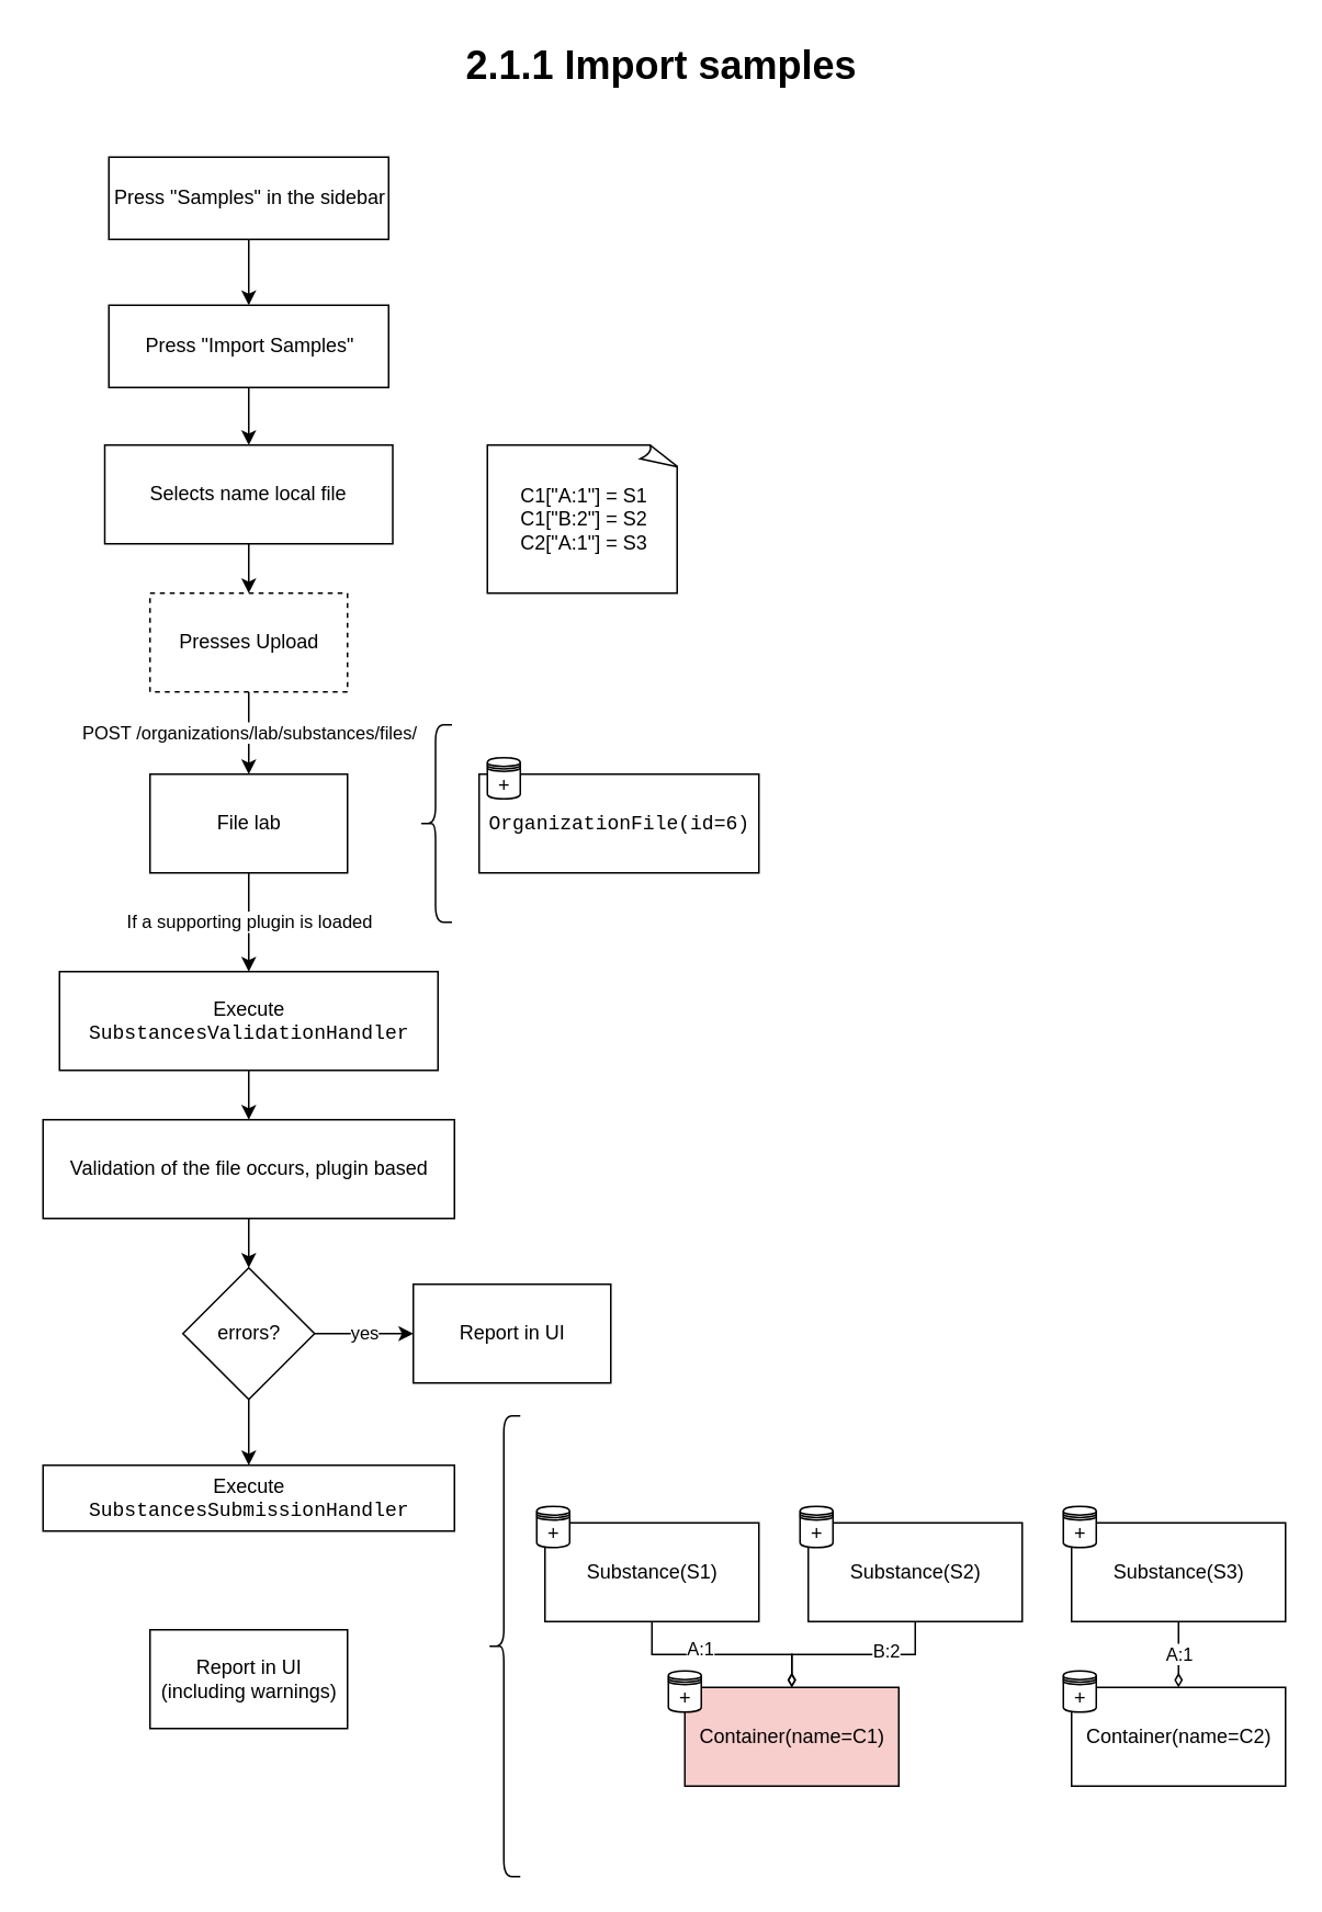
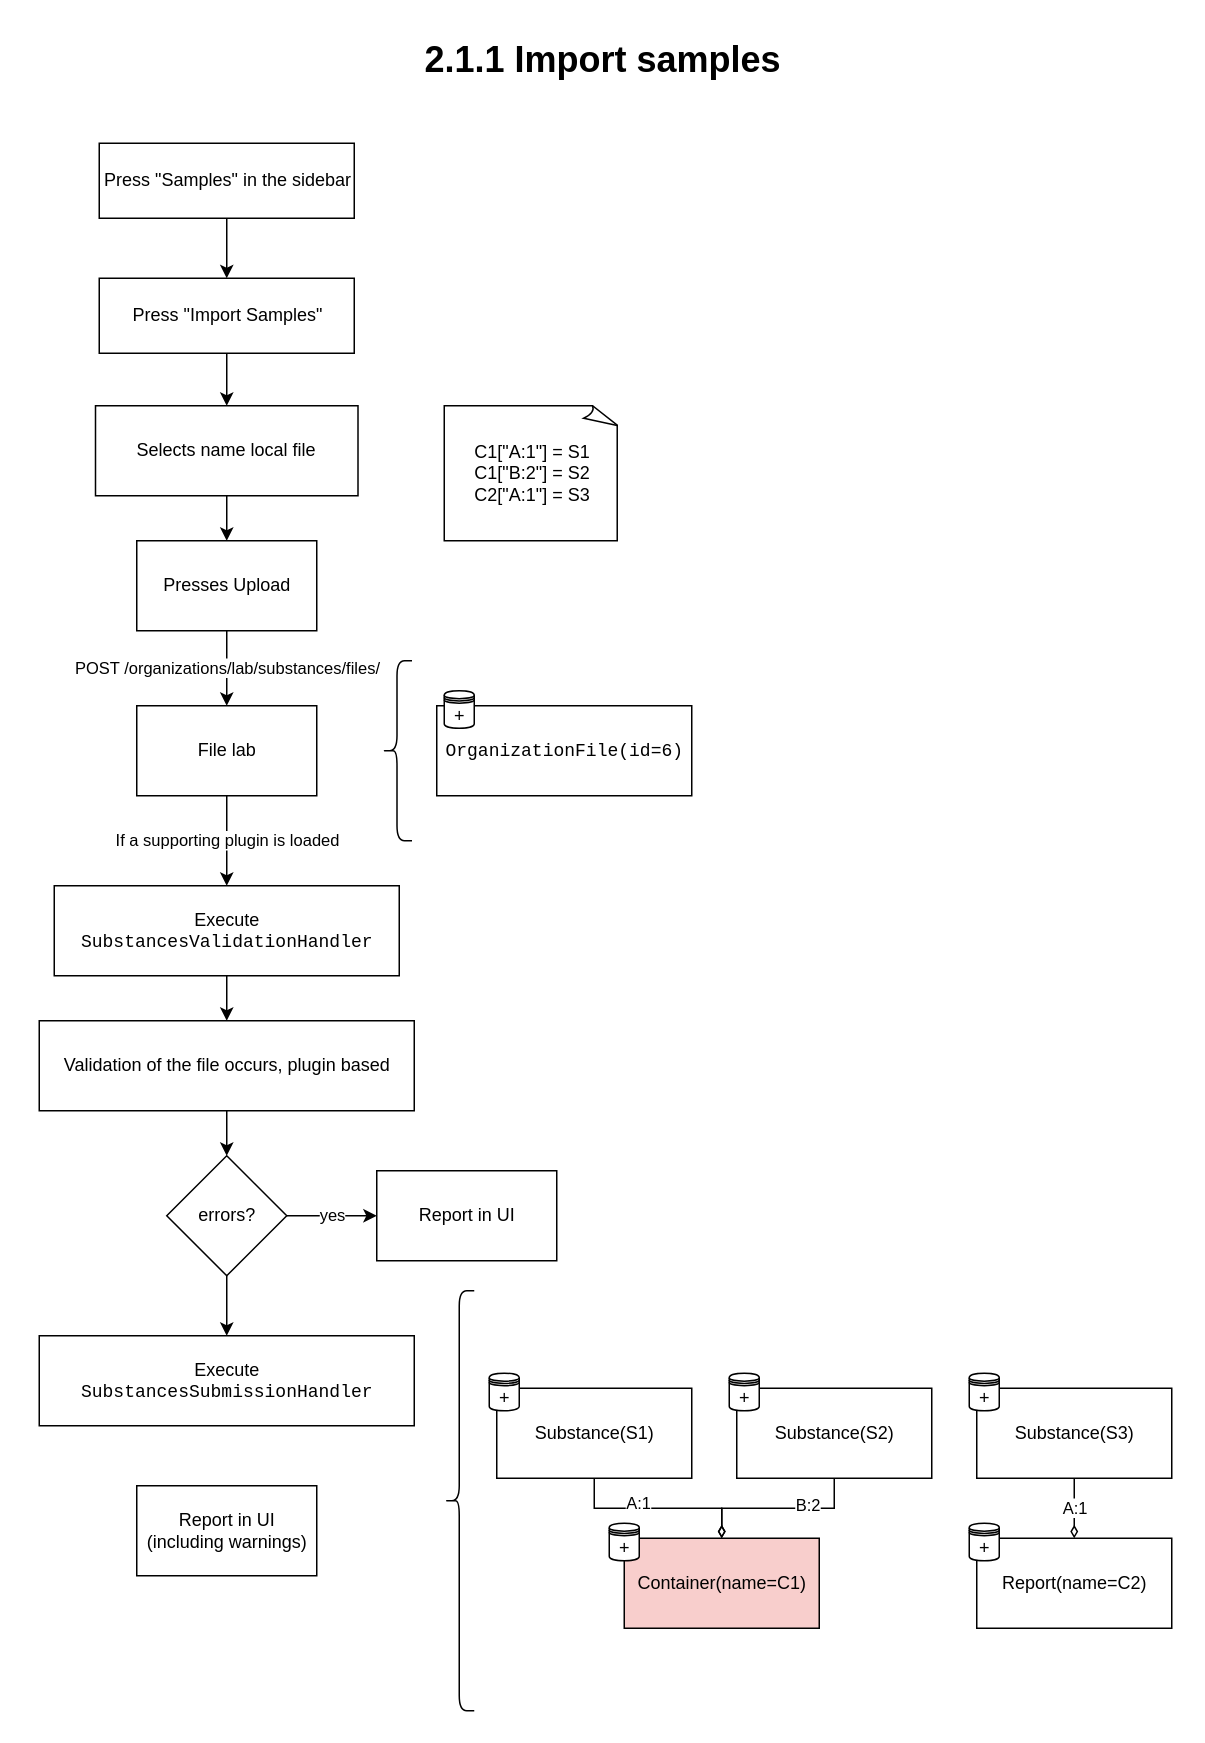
- <mxCell id="7" value="Presses Upload" style="whiteSpace=wrap;html=1;dashed=1;" vertex="1" parent="1"><mxGeometry x="90.5" y="360" width="120" height="60" as="geometry" /></mxCell>
+ <mxCell id="7" value="Presses Upload" style="whiteSpace=wrap;html=1;" vertex="1" parent="1"><mxGeometry x="90.5" y="360" width="120" height="60" as="geometry" /></mxCell>
- <mxCell id="22" value="Execute&lt;br&gt;&lt;font face=&quot;Courier New&quot;&gt;SubstancesSubmissionHandler&lt;/font&gt;" style="whiteSpace=wrap;html=1;" vertex="1" parent="1"><mxGeometry x="25.5" y="890" width="250" height="40" as="geometry" /></mxCell>
+ <mxCell id="22" value="Execute&lt;br&gt;&lt;font face=&quot;Courier New&quot;&gt;SubstancesSubmissionHandler&lt;/font&gt;" style="whiteSpace=wrap;html=1;" vertex="1" parent="1"><mxGeometry x="25.5" y="890" width="250" height="60" as="geometry" /></mxCell>
- <mxCell id="35" value="Container(name=C2)" style="rounded=0;whiteSpace=wrap;html=1;fontSize=12;" vertex="1" parent="1"><mxGeometry x="650.5" y="1025" width="130" height="60" as="geometry" /></mxCell>
+ <mxCell id="35" value="Report(name=C2)" style="rounded=0;whiteSpace=wrap;html=1;fontSize=12;" vertex="1" parent="1"><mxGeometry x="650.5" y="1025" width="130" height="60" as="geometry" /></mxCell>
